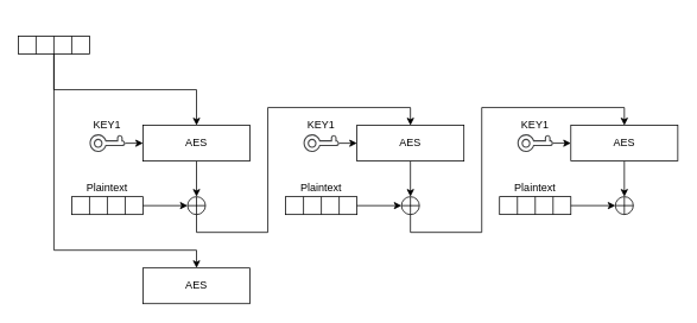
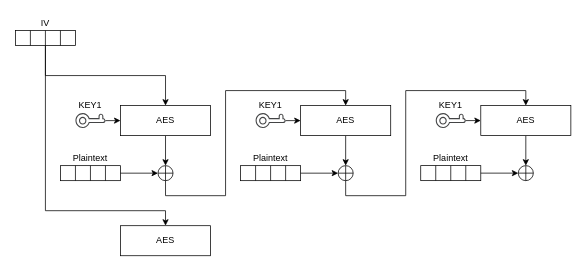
+ <mxCell id="3" value="IV" style="text;html=1;strokeColor=none;fillColor=none;align=center;verticalAlign=middle;whiteSpace=wrap;rounded=0;" vertex="1" parent="2"><mxGeometry width="80" height="20" as="geometry" /></mxCell>
